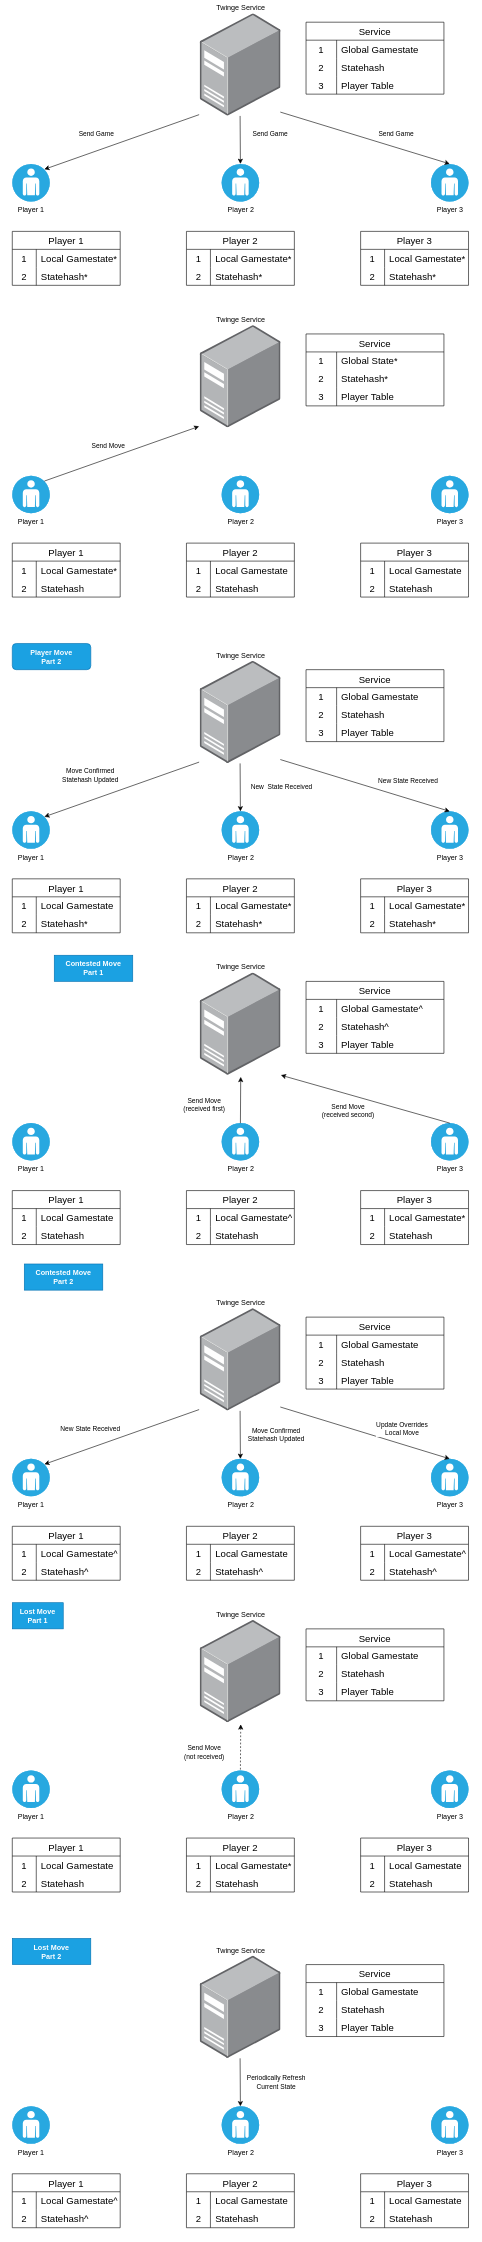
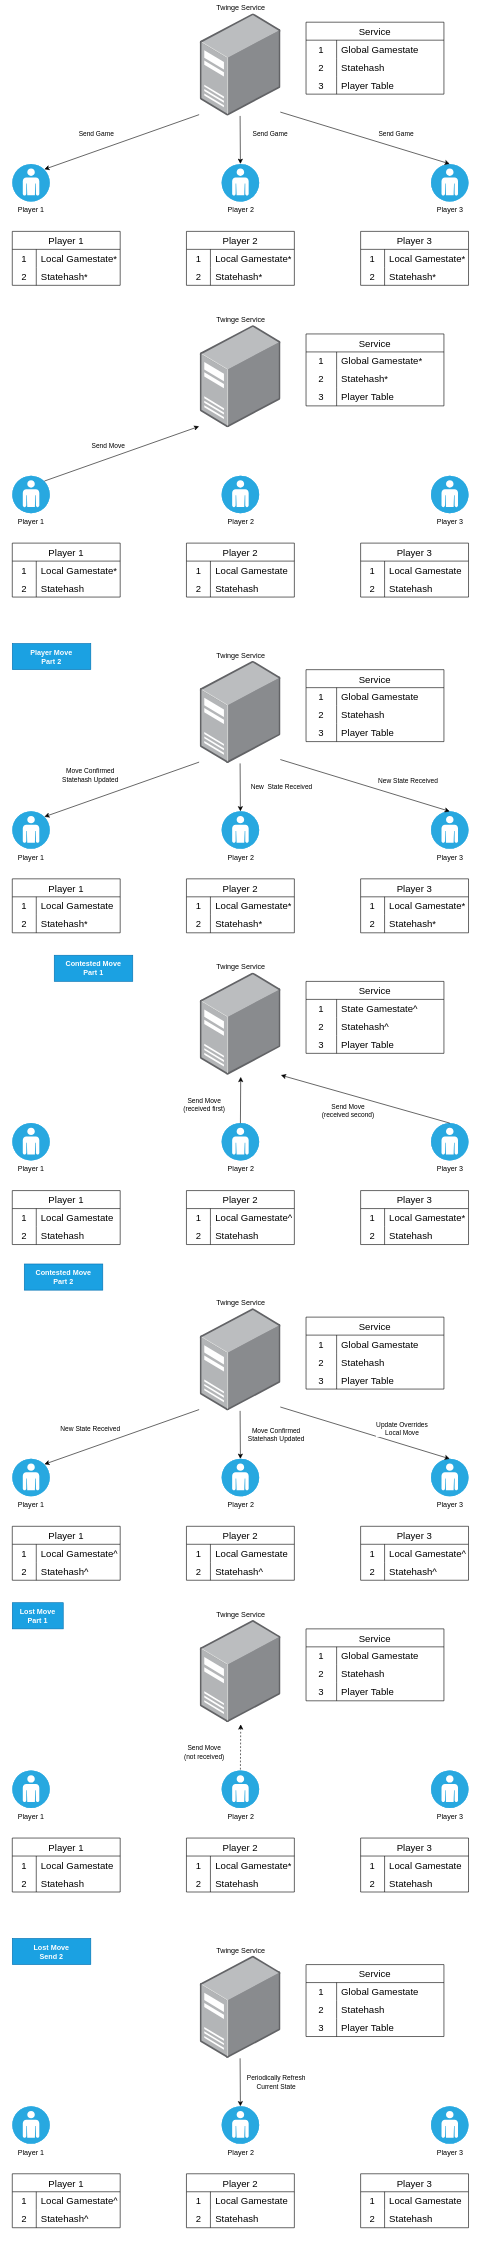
- <mxCell id="48" value="Global State*" style="shape=partialRectangle;html=1;whiteSpace=wrap;connectable=0;fillColor=none;top=0;left=0;bottom=0;right=0;align=left;spacingLeft=6;overflow=hidden;strokeColor=inherit;fontSize=16;" vertex="1" parent="46"><mxGeometry x="51" width="179" height="30" as="geometry"><mxRectangle width="179" height="30" as="alternateBounds" /></mxGeometry></mxCell>
+ <mxCell id="48" value="Global Gamestate*" style="shape=partialRectangle;html=1;whiteSpace=wrap;connectable=0;fillColor=none;top=0;left=0;bottom=0;right=0;align=left;spacingLeft=6;overflow=hidden;strokeColor=inherit;fontSize=16;" vertex="1" parent="46"><mxGeometry x="51" width="179" height="30" as="geometry"><mxRectangle width="179" height="30" as="alternateBounds" /></mxGeometry></mxCell>
- <mxCell id="77" value="&lt;div&gt;Player Move&lt;/div&gt;&lt;div&gt;Part 2&lt;br&gt;&lt;/div&gt;" style="whiteSpace=wrap;html=1;fillColor=#1ba1e2;fontColor=#ffffff;strokeColor=#006EAF;fontStyle=1;rounded=1;" vertex="1" parent="1"><mxGeometry x="20" y="1071" width="130.959" height="43.653" as="geometry" /></mxCell>
+ <mxCell id="77" value="&lt;div&gt;Player Move&lt;/div&gt;&lt;div&gt;Part 2&lt;br&gt;&lt;/div&gt;" style="whiteSpace=wrap;html=1;fillColor=#1ba1e2;fontColor=#ffffff;strokeColor=#006EAF;fontStyle=1" vertex="1" parent="1"><mxGeometry x="20" y="1071" width="130.959" height="43.653" as="geometry" /></mxCell>
- <mxCell id="125" value="Global Gamestate^" style="shape=partialRectangle;html=1;whiteSpace=wrap;connectable=0;fillColor=none;top=0;left=0;bottom=0;right=0;align=left;spacingLeft=6;overflow=hidden;strokeColor=inherit;fontSize=16;" vertex="1" parent="123"><mxGeometry x="51" width="179" height="30" as="geometry"><mxRectangle width="179" height="30" as="alternateBounds" /></mxGeometry></mxCell>
+ <mxCell id="125" value="State Gamestate^" style="shape=partialRectangle;html=1;whiteSpace=wrap;connectable=0;fillColor=none;top=0;left=0;bottom=0;right=0;align=left;spacingLeft=6;overflow=hidden;strokeColor=inherit;fontSize=16;" vertex="1" parent="123"><mxGeometry x="51" width="179" height="30" as="geometry"><mxRectangle width="179" height="30" as="alternateBounds" /></mxGeometry></mxCell>
- <mxCell id="230" value="&lt;div&gt;Lost Move&lt;/div&gt;&lt;div&gt;Part 2&lt;br&gt;&lt;/div&gt;" style="whiteSpace=wrap;html=1;fillColor=#1ba1e2;fontColor=#ffffff;strokeColor=#006EAF;fontStyle=1" vertex="1" parent="1"><mxGeometry x="20" y="3231" width="130.959" height="43.653" as="geometry" /></mxCell>
+ <mxCell id="230" value="&lt;div&gt;Lost Move&lt;/div&gt;&lt;div&gt;Send 2&lt;br&gt;&lt;/div&gt;" style="whiteSpace=wrap;html=1;fillColor=#1ba1e2;fontColor=#ffffff;strokeColor=#006EAF;fontStyle=1" vertex="1" parent="1"><mxGeometry x="20" y="3231" width="130.959" height="43.653" as="geometry" /></mxCell>
